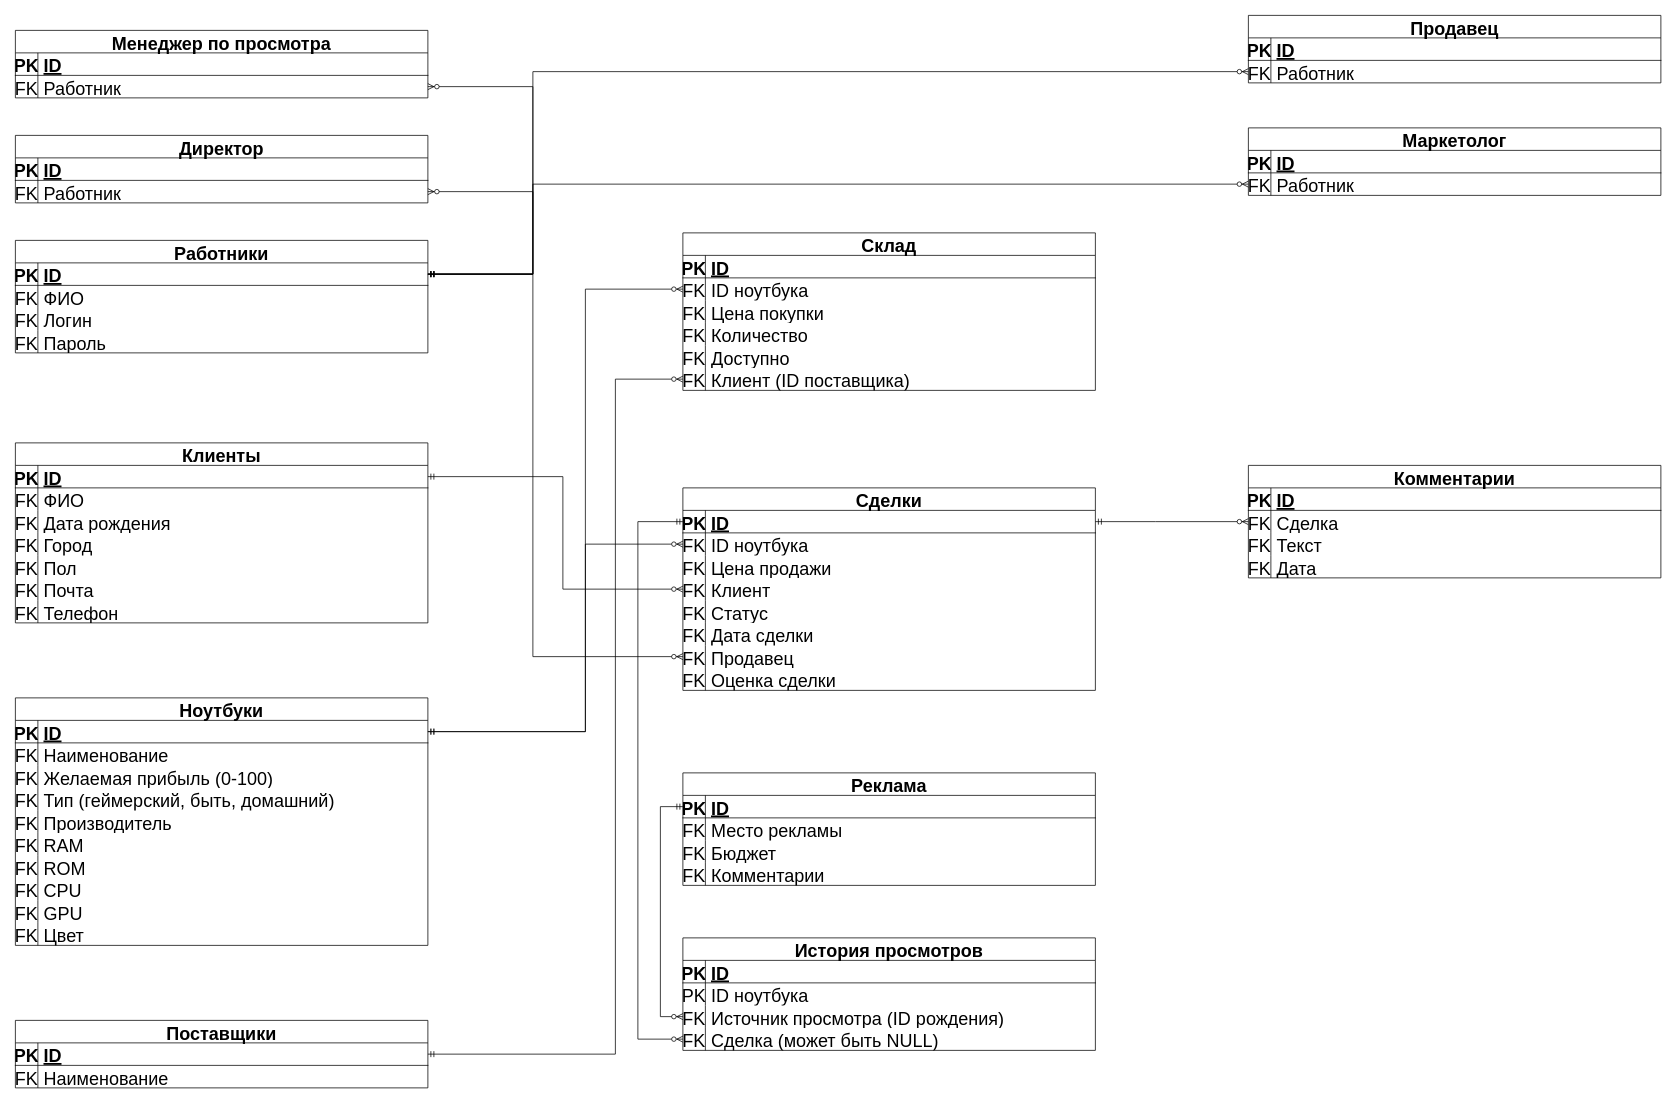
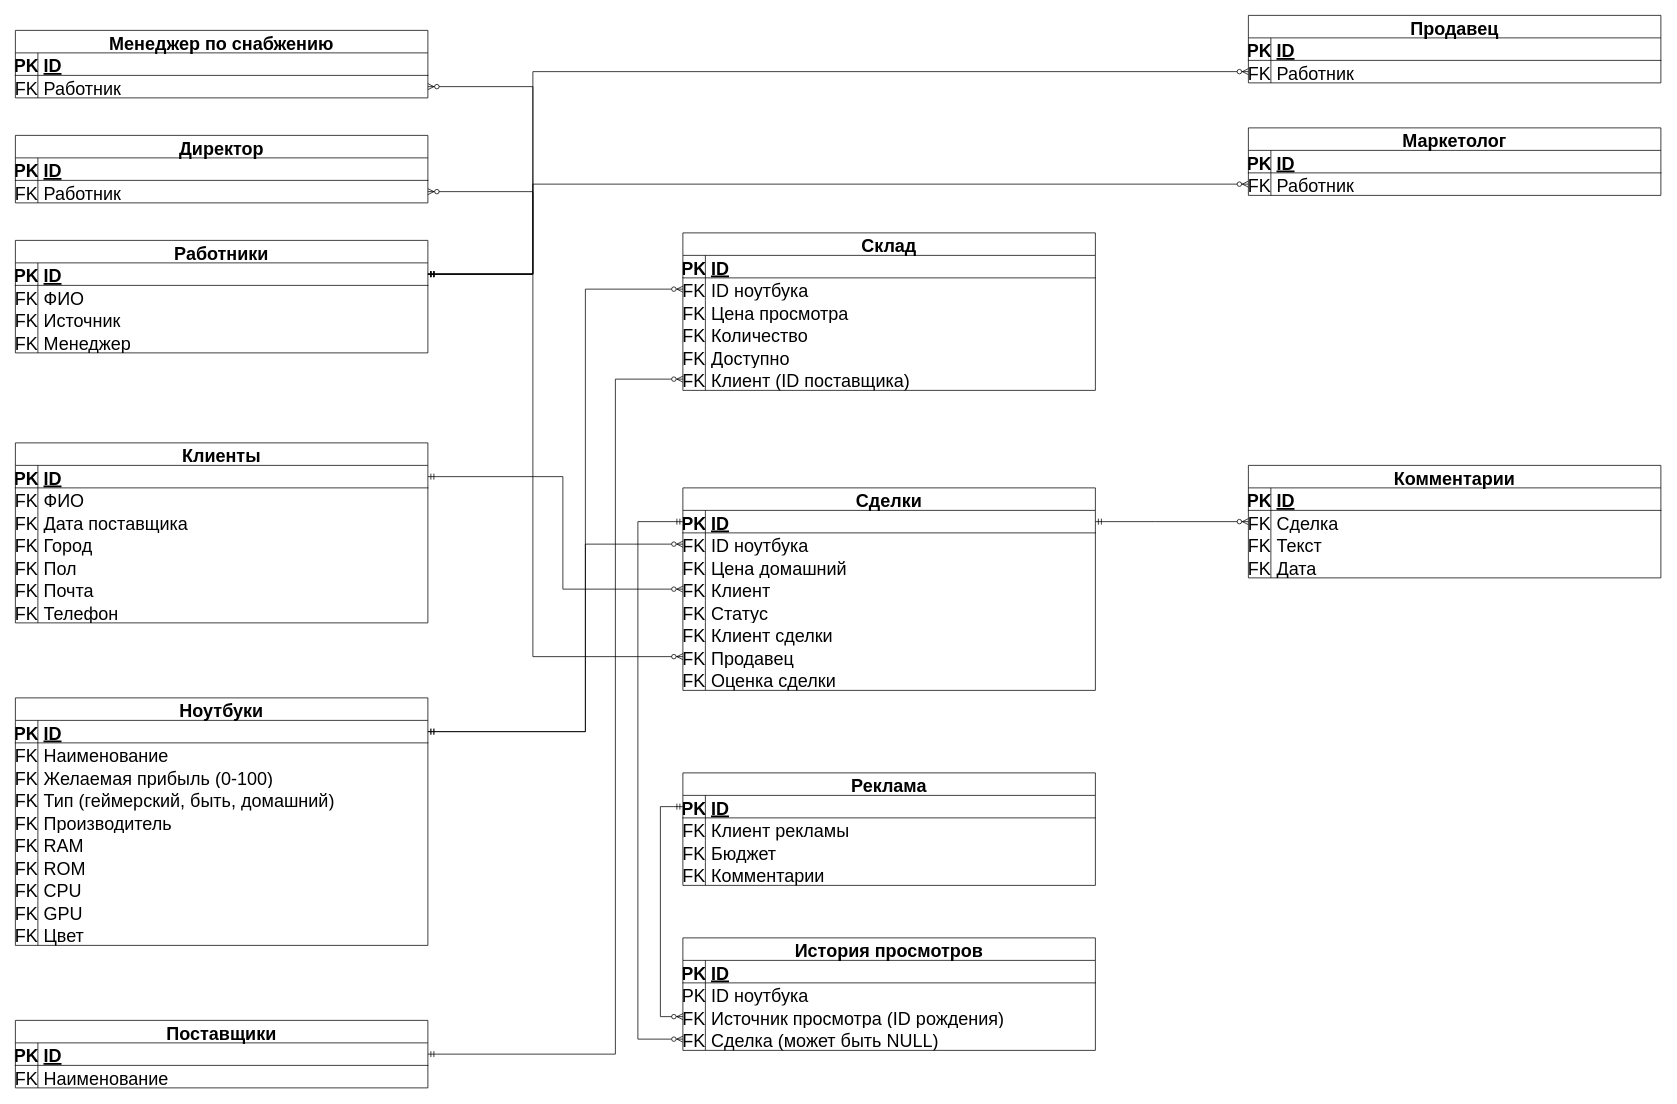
- <mxCell id="182" value="Менеджер по просмотра" style="shape=table;startSize=30;container=1;collapsible=1;childLayout=tableLayout;fixedRows=1;rowLines=0;fontStyle=1;align=center;resizeLast=1;fontSize=24;" parent="1" vertex="1"><mxGeometry x="20" y="40" width="550" height="90" as="geometry" /></mxCell>
+ <mxCell id="182" value="Менеджер по снабжению" style="shape=table;startSize=30;container=1;collapsible=1;childLayout=tableLayout;fixedRows=1;rowLines=0;fontStyle=1;align=center;resizeLast=1;fontSize=24;" parent="1" vertex="1"><mxGeometry x="20" y="40" width="550" height="90" as="geometry" /></mxCell>
- <mxCell id="84" value="Цена покупки" style="shape=partialRectangle;connectable=0;fillColor=none;top=0;left=0;bottom=0;right=0;align=left;spacingLeft=6;fontStyle=0;overflow=hidden;fontSize=24;" parent="82" vertex="1"><mxGeometry x="30" width="520" height="30" as="geometry"><mxRectangle width="520" height="30" as="alternateBounds" /></mxGeometry></mxCell>
+ <mxCell id="84" value="Цена просмотра" style="shape=partialRectangle;connectable=0;fillColor=none;top=0;left=0;bottom=0;right=0;align=left;spacingLeft=6;fontStyle=0;overflow=hidden;fontSize=24;" parent="82" vertex="1"><mxGeometry x="30" width="520" height="30" as="geometry"><mxRectangle width="520" height="30" as="alternateBounds" /></mxGeometry></mxCell>
- <mxCell id="11" value="Логин" style="shape=partialRectangle;connectable=0;fillColor=none;top=0;left=0;bottom=0;right=0;align=left;spacingLeft=6;fontStyle=0;overflow=hidden;fontSize=24;" parent="9" vertex="1"><mxGeometry x="30" width="520" height="30" as="geometry"><mxRectangle width="520" height="30" as="alternateBounds" /></mxGeometry></mxCell>
+ <mxCell id="11" value="Источник" style="shape=partialRectangle;connectable=0;fillColor=none;top=0;left=0;bottom=0;right=0;align=left;spacingLeft=6;fontStyle=0;overflow=hidden;fontSize=24;" parent="9" vertex="1"><mxGeometry x="30" width="520" height="30" as="geometry"><mxRectangle width="520" height="30" as="alternateBounds" /></mxGeometry></mxCell>
- <mxCell id="14" value="Пароль" style="shape=partialRectangle;connectable=0;fillColor=none;top=0;left=0;bottom=0;right=0;align=left;spacingLeft=6;fontStyle=0;overflow=hidden;fontSize=24;" parent="12" vertex="1"><mxGeometry x="30" width="520" height="30" as="geometry"><mxRectangle width="520" height="30" as="alternateBounds" /></mxGeometry></mxCell>
+ <mxCell id="14" value="Менеджер" style="shape=partialRectangle;connectable=0;fillColor=none;top=0;left=0;bottom=0;right=0;align=left;spacingLeft=6;fontStyle=0;overflow=hidden;fontSize=24;" parent="12" vertex="1"><mxGeometry x="30" width="520" height="30" as="geometry"><mxRectangle width="520" height="30" as="alternateBounds" /></mxGeometry></mxCell>
- <mxCell id="24" value="Дата рождения" style="shape=partialRectangle;connectable=0;fillColor=none;top=0;left=0;bottom=0;right=0;align=left;spacingLeft=6;fontStyle=0;overflow=hidden;fontSize=24;" parent="22" vertex="1"><mxGeometry x="30" width="520" height="30" as="geometry"><mxRectangle width="520" height="30" as="alternateBounds" /></mxGeometry></mxCell>
+ <mxCell id="24" value="Дата поставщика" style="shape=partialRectangle;connectable=0;fillColor=none;top=0;left=0;bottom=0;right=0;align=left;spacingLeft=6;fontStyle=0;overflow=hidden;fontSize=24;" parent="22" vertex="1"><mxGeometry x="30" width="520" height="30" as="geometry"><mxRectangle width="520" height="30" as="alternateBounds" /></mxGeometry></mxCell>
- <mxCell id="103" value="Цена продажи" style="shape=partialRectangle;connectable=0;fillColor=none;top=0;left=0;bottom=0;right=0;align=left;spacingLeft=6;fontStyle=0;overflow=hidden;fontSize=24;" parent="101" vertex="1"><mxGeometry x="30" width="520" height="30" as="geometry"><mxRectangle width="520" height="30" as="alternateBounds" /></mxGeometry></mxCell>
+ <mxCell id="103" value="Цена домашний" style="shape=partialRectangle;connectable=0;fillColor=none;top=0;left=0;bottom=0;right=0;align=left;spacingLeft=6;fontStyle=0;overflow=hidden;fontSize=24;" parent="101" vertex="1"><mxGeometry x="30" width="520" height="30" as="geometry"><mxRectangle width="520" height="30" as="alternateBounds" /></mxGeometry></mxCell>
- <mxCell id="112" value="Дата сделки" style="shape=partialRectangle;connectable=0;fillColor=none;top=0;left=0;bottom=0;right=0;align=left;spacingLeft=6;fontStyle=0;overflow=hidden;fontSize=24;" parent="110" vertex="1"><mxGeometry x="30" width="520" height="30" as="geometry"><mxRectangle width="520" height="30" as="alternateBounds" /></mxGeometry></mxCell>
+ <mxCell id="112" value="Клиент сделки" style="shape=partialRectangle;connectable=0;fillColor=none;top=0;left=0;bottom=0;right=0;align=left;spacingLeft=6;fontStyle=0;overflow=hidden;fontSize=24;" parent="110" vertex="1"><mxGeometry x="30" width="520" height="30" as="geometry"><mxRectangle width="520" height="30" as="alternateBounds" /></mxGeometry></mxCell>
- <mxCell id="125" value="Место рекламы" style="shape=partialRectangle;connectable=0;fillColor=none;top=0;left=0;bottom=0;right=0;align=left;spacingLeft=6;fontStyle=0;overflow=hidden;fontSize=24;" parent="123" vertex="1"><mxGeometry x="30" width="520" height="30" as="geometry"><mxRectangle width="520" height="30" as="alternateBounds" /></mxGeometry></mxCell>
+ <mxCell id="125" value="Клиент рекламы" style="shape=partialRectangle;connectable=0;fillColor=none;top=0;left=0;bottom=0;right=0;align=left;spacingLeft=6;fontStyle=0;overflow=hidden;fontSize=24;" parent="123" vertex="1"><mxGeometry x="30" width="520" height="30" as="geometry"><mxRectangle width="520" height="30" as="alternateBounds" /></mxGeometry></mxCell>
